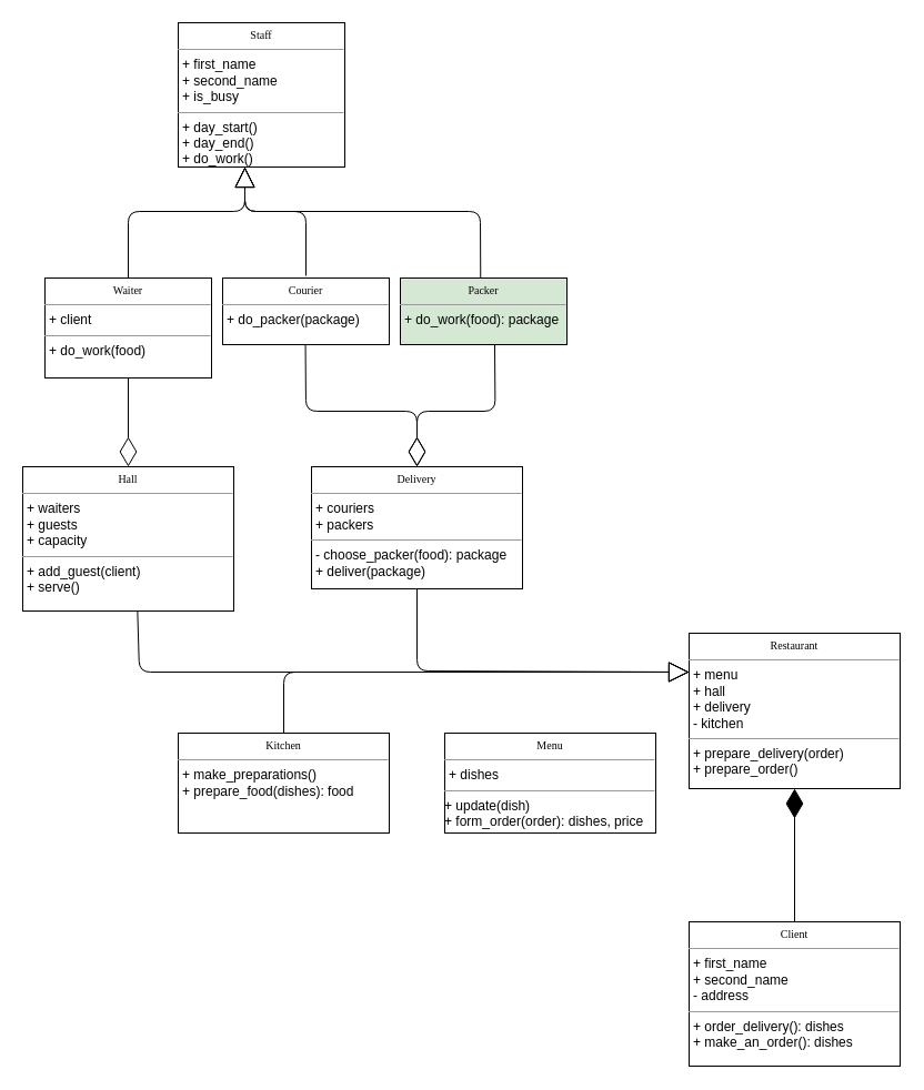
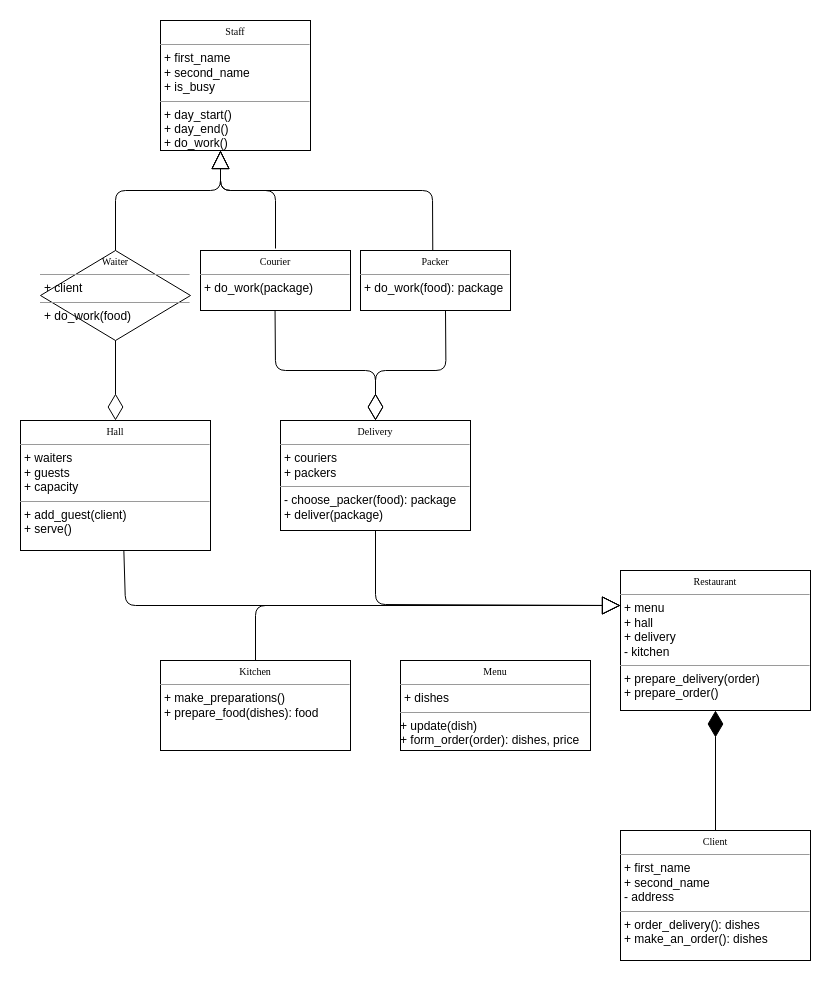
- <mxCell id="5" value="&lt;p style=&quot;margin: 0px ; margin-top: 4px ; text-align: center&quot;&gt;&lt;font face=&quot;verdana&quot;&gt;&lt;span style=&quot;font-size: 10px&quot;&gt;Сourier&lt;/span&gt;&lt;/font&gt;&lt;br&gt;&lt;/p&gt;&lt;hr size=&quot;1&quot;&gt;&lt;p style=&quot;margin: 0px ; margin-left: 4px&quot;&gt;&lt;/p&gt;&lt;p style=&quot;margin: 0px ; margin-left: 4px&quot;&gt;+ do_packer(package)&lt;/p&gt;" style="verticalAlign=top;align=left;overflow=fill;fontSize=12;fontFamily=Helvetica;html=1;rounded=0;shadow=0;comic=0;labelBackgroundColor=none;strokeWidth=1" parent="1" vertex="1"><mxGeometry x="200" y="250" width="150" height="60" as="geometry" /></mxCell>
+ <mxCell id="5" value="&lt;p style=&quot;margin: 0px ; margin-top: 4px ; text-align: center&quot;&gt;&lt;font face=&quot;verdana&quot;&gt;&lt;span style=&quot;font-size: 10px&quot;&gt;Сourier&lt;/span&gt;&lt;/font&gt;&lt;br&gt;&lt;/p&gt;&lt;hr size=&quot;1&quot;&gt;&lt;p style=&quot;margin: 0px ; margin-left: 4px&quot;&gt;&lt;/p&gt;&lt;p style=&quot;margin: 0px ; margin-left: 4px&quot;&gt;+ do_work(package)&lt;/p&gt;" style="verticalAlign=top;align=left;overflow=fill;fontSize=12;fontFamily=Helvetica;html=1;rounded=0;shadow=0;comic=0;labelBackgroundColor=none;strokeWidth=1" parent="1" vertex="1"><mxGeometry x="200" y="250" width="150" height="60" as="geometry" /></mxCell>
- <mxCell id="6" value="&lt;p style=&quot;margin: 0px ; margin-top: 4px ; text-align: center&quot;&gt;&lt;font face=&quot;verdana&quot;&gt;&lt;span style=&quot;font-size: 10px&quot;&gt;Packer&lt;/span&gt;&lt;/font&gt;&lt;/p&gt;&lt;hr size=&quot;1&quot;&gt;&lt;p style=&quot;margin: 0px ; margin-left: 4px&quot;&gt;+ do_work(food): package&lt;/p&gt;" style="verticalAlign=top;align=left;overflow=fill;fontSize=12;fontFamily=Helvetica;html=1;rounded=0;shadow=0;comic=0;labelBackgroundColor=none;strokeWidth=1;fillColor=#d5e8d4;" parent="1" vertex="1"><mxGeometry x="360" y="250" width="150" height="60" as="geometry" /></mxCell>
+ <mxCell id="6" value="&lt;p style=&quot;margin: 0px ; margin-top: 4px ; text-align: center&quot;&gt;&lt;font face=&quot;verdana&quot;&gt;&lt;span style=&quot;font-size: 10px&quot;&gt;Packer&lt;/span&gt;&lt;/font&gt;&lt;/p&gt;&lt;hr size=&quot;1&quot;&gt;&lt;p style=&quot;margin: 0px ; margin-left: 4px&quot;&gt;+ do_work(food): package&lt;/p&gt;" style="verticalAlign=top;align=left;overflow=fill;fontSize=12;fontFamily=Helvetica;html=1;rounded=0;shadow=0;comic=0;labelBackgroundColor=none;strokeWidth=1" parent="1" vertex="1"><mxGeometry x="360" y="250" width="150" height="60" as="geometry" /></mxCell>
- <mxCell id="3" value="&lt;p style=&quot;margin: 0px ; margin-top: 4px ; text-align: center&quot;&gt;&lt;font face=&quot;verdana&quot;&gt;&lt;span style=&quot;font-size: 10px&quot;&gt;Waiter&lt;/span&gt;&lt;/font&gt;&lt;/p&gt;&lt;hr size=&quot;1&quot;&gt;&lt;p style=&quot;margin: 0px ; margin-left: 4px&quot;&gt;+ client&lt;/p&gt;&lt;hr size=&quot;1&quot;&gt;&lt;p style=&quot;margin: 0px ; margin-left: 4px&quot;&gt;+ do_work(food)&lt;/p&gt;" style="verticalAlign=top;align=left;overflow=fill;fontSize=12;fontFamily=Helvetica;html=1;rounded=0;shadow=0;comic=0;labelBackgroundColor=none;strokeWidth=1" parent="1" vertex="1"><mxGeometry x="40" y="250" width="150" height="90" as="geometry" /></mxCell>
+ <mxCell id="3" value="&lt;p style=&quot;margin: 0px ; margin-top: 4px ; text-align: center&quot;&gt;&lt;font face=&quot;verdana&quot;&gt;&lt;span style=&quot;font-size: 10px&quot;&gt;Waiter&lt;/span&gt;&lt;/font&gt;&lt;/p&gt;&lt;hr size=&quot;1&quot;&gt;&lt;p style=&quot;margin: 0px ; margin-left: 4px&quot;&gt;+ client&lt;/p&gt;&lt;hr size=&quot;1&quot;&gt;&lt;p style=&quot;margin: 0px ; margin-left: 4px&quot;&gt;+ do_work(food)&lt;/p&gt;" style="rhombus;verticalAlign=top;align=left;overflow=fill;fontSize=12;fontFamily=Helvetica;html=1;shadow=0;comic=0;labelBackgroundColor=none;strokeWidth=1;" parent="1" vertex="1"><mxGeometry x="40" y="250" width="150" height="90" as="geometry" /></mxCell>
